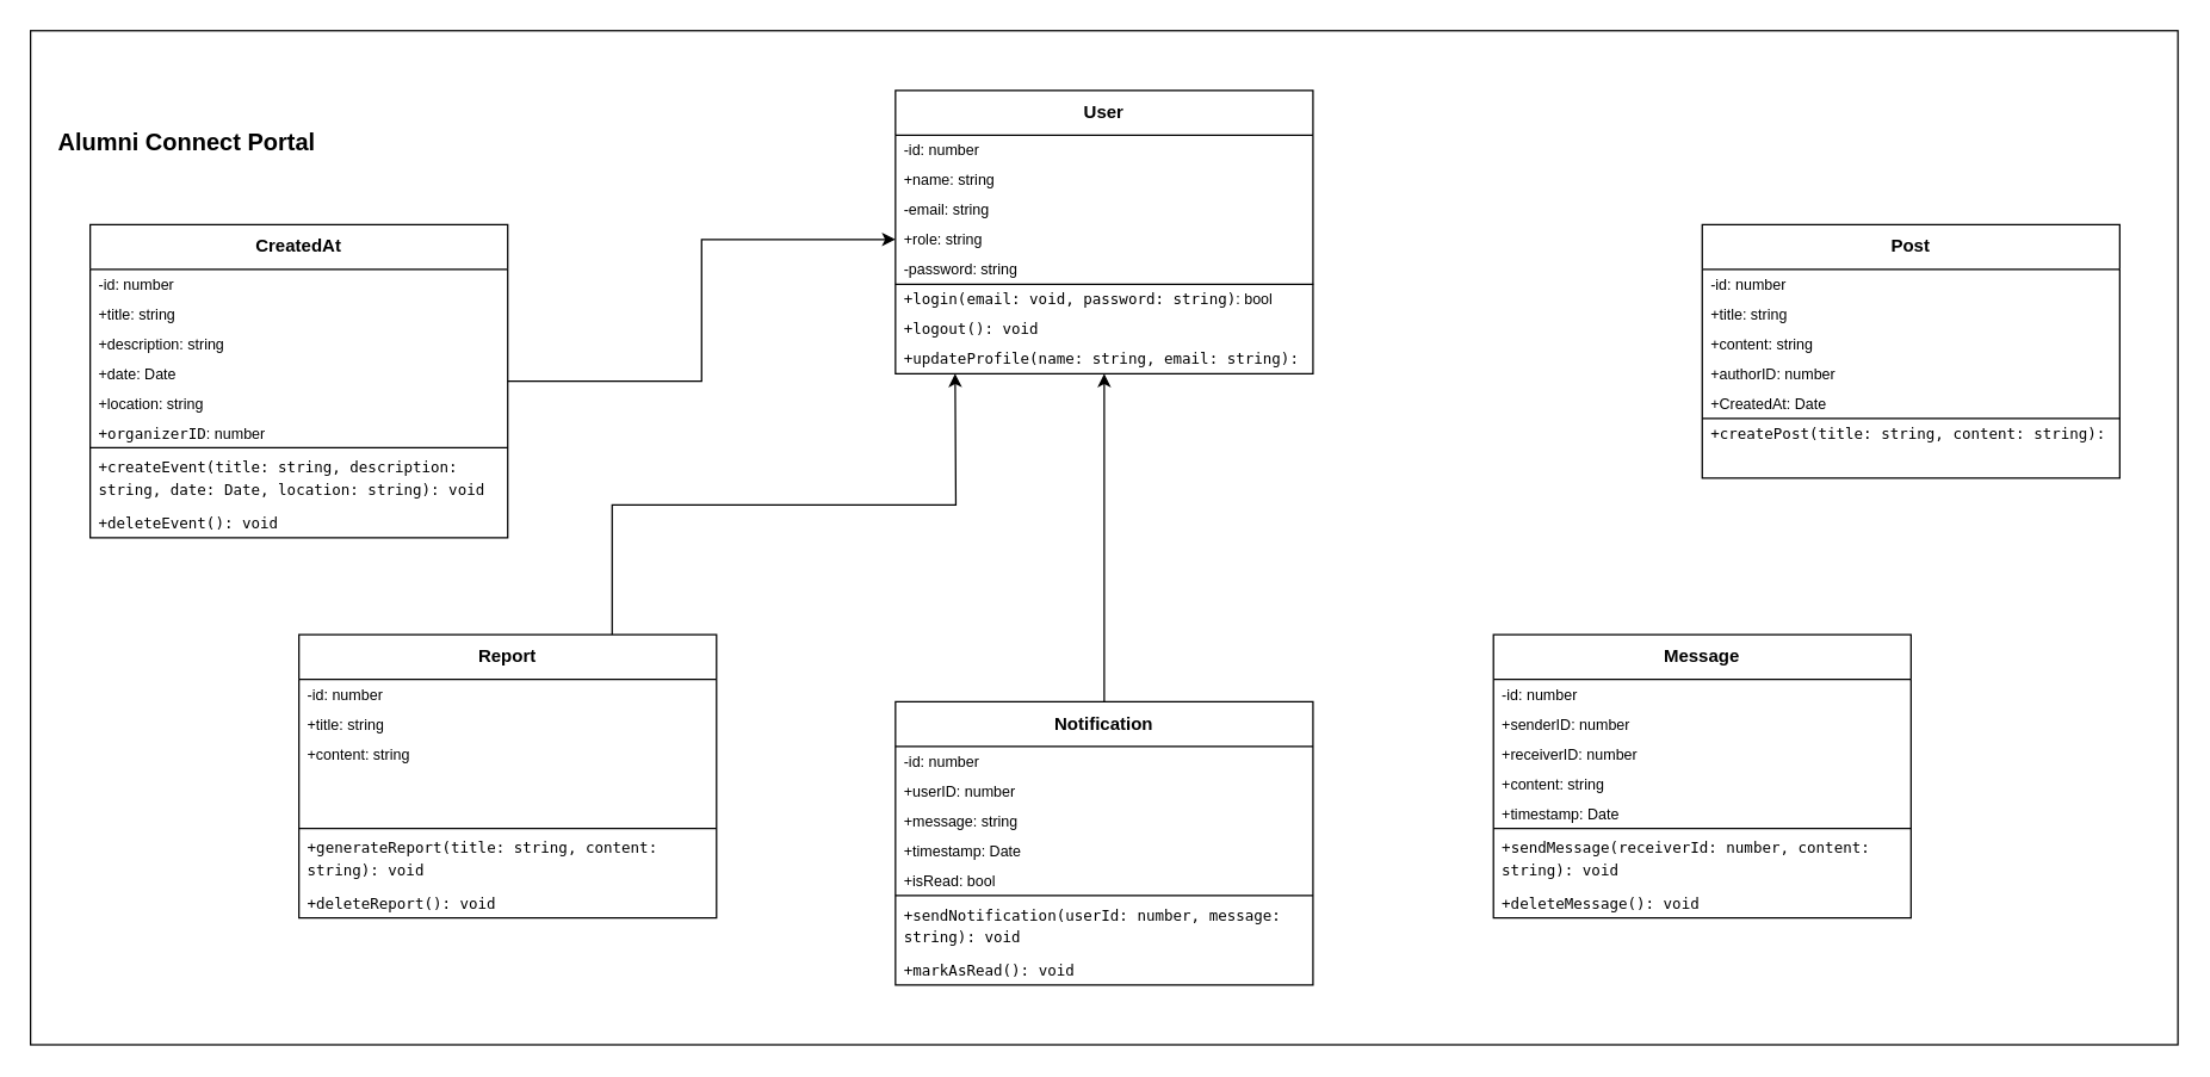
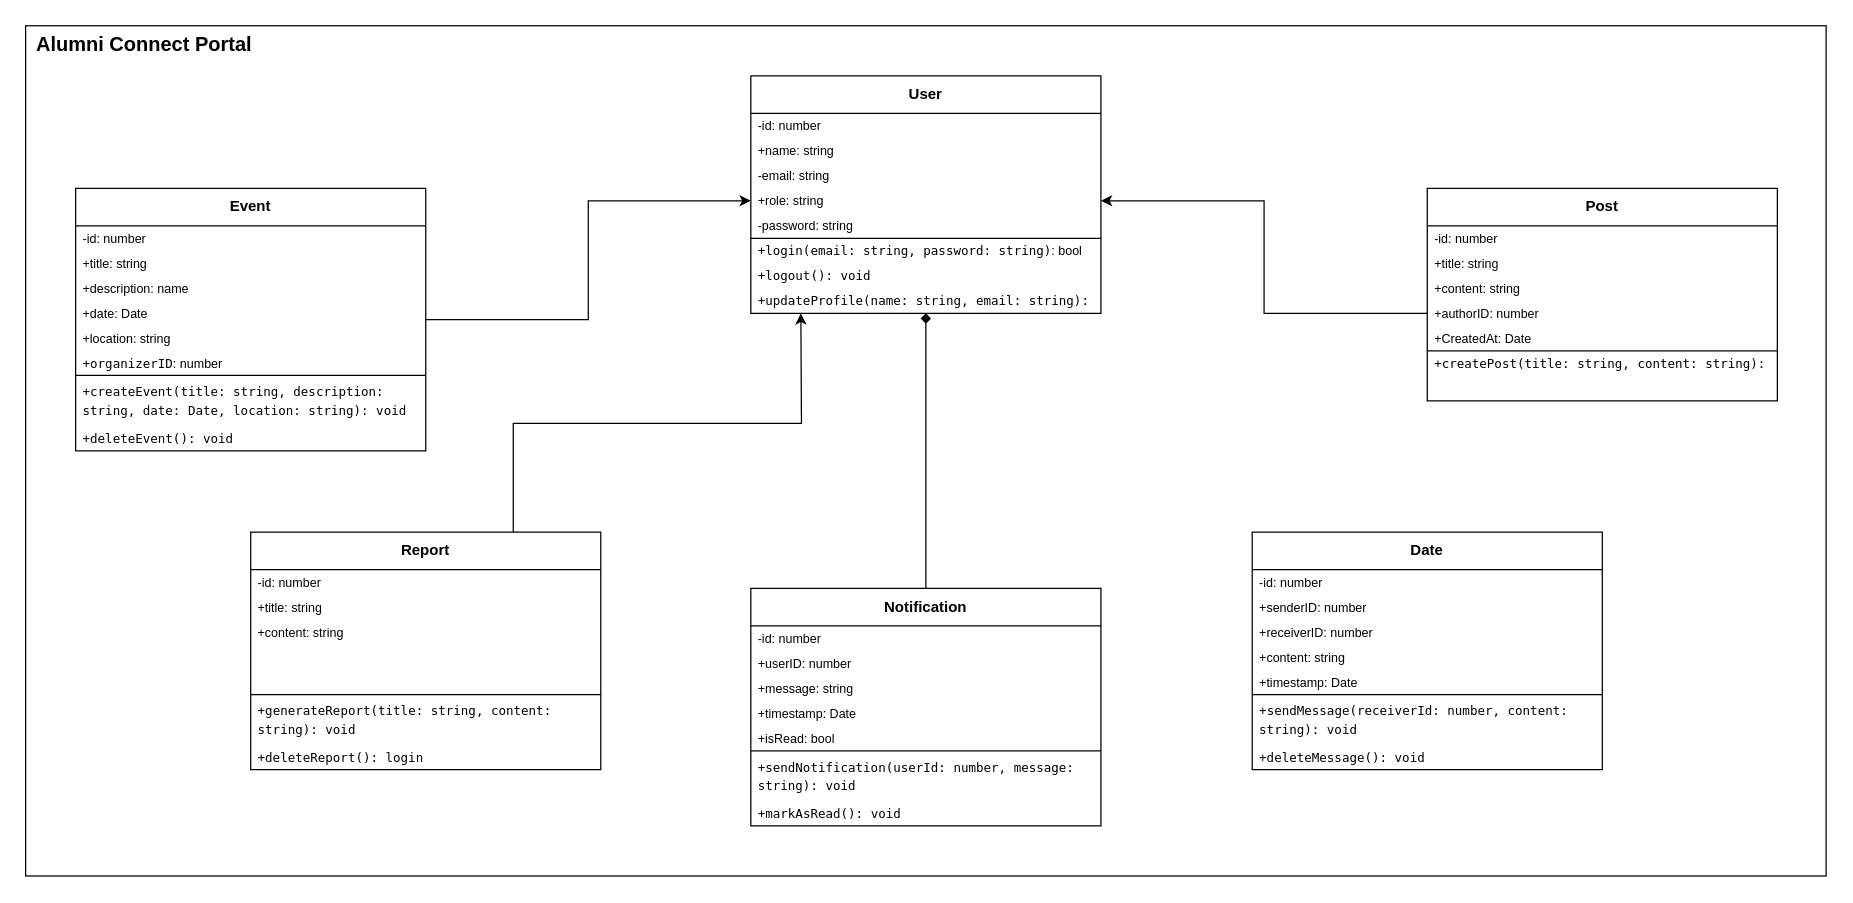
- <mxCell id="60" value="Alumni Connect Portal" style="text;html=1;align=center;verticalAlign=middle;whiteSpace=wrap;rounded=0;fontStyle=1;fontSize=16;labelBorderColor=none;textShadow=0;" vertex="1" parent="1"><mxGeometry x="30" y="80" width="190" height="30" as="geometry" /></mxCell>
+ <mxCell id="60" value="Alumni Connect Portal" style="text;html=1;align=center;verticalAlign=middle;whiteSpace=wrap;rounded=0;fontStyle=1;fontSize=16;labelBorderColor=none;textShadow=0;" vertex="1" parent="1"><mxGeometry x="20" y="20" width="190" height="30" as="geometry" /></mxCell>
- <mxCell id="22" value="CreatedAt" style="swimlane;whiteSpace=wrap;html=1;startSize=30;" parent="1" vertex="1"><mxGeometry x="60" y="150" width="280" height="210" as="geometry" /></mxCell>
+ <mxCell id="22" value="Event" style="swimlane;whiteSpace=wrap;html=1;startSize=30;" parent="1" vertex="1"><mxGeometry x="60" y="150" width="280" height="210" as="geometry" /></mxCell>
- <mxCell id="9" value="&lt;font style=&quot;font-size: 10px;&quot;&gt;&lt;code&gt;+login(email: void, password: string)&lt;/code&gt;: bool&lt;/font&gt;" style="text;strokeColor=none;fillColor=none;align=left;verticalAlign=middle;spacingLeft=4;spacingRight=4;overflow=hidden;points=[[0,0.5],[1,0.5]];portConstraint=eastwest;rotatable=0;whiteSpace=wrap;html=1;" parent="3" vertex="1"><mxGeometry y="130" width="280" height="20" as="geometry" /></mxCell>
+ <mxCell id="9" value="&lt;font style=&quot;font-size: 10px;&quot;&gt;&lt;code&gt;+login(email: string, password: string)&lt;/code&gt;: bool&lt;/font&gt;" style="text;strokeColor=none;fillColor=none;align=left;verticalAlign=middle;spacingLeft=4;spacingRight=4;overflow=hidden;points=[[0,0.5],[1,0.5]];portConstraint=eastwest;rotatable=0;whiteSpace=wrap;html=1;" parent="3" vertex="1"><mxGeometry y="130" width="280" height="20" as="geometry" /></mxCell>
+ <mxCell id="59" style="edgeStyle=orthogonalEdgeStyle;rounded=0;orthogonalLoop=1;jettySize=auto;html=1;exitX=0;exitY=0.5;exitDx=0;exitDy=0;entryX=1;entryY=0.5;entryDx=0;entryDy=0;" parent="1" source="17" target="7" edge="1"><mxGeometry relative="1" as="geometry" /></mxCell>
- <mxCell id="25" value="&lt;font style=&quot;font-size: 10px;&quot;&gt;+description: string&lt;/font&gt;" style="text;strokeColor=none;fillColor=none;align=left;verticalAlign=middle;spacingLeft=4;spacingRight=4;overflow=hidden;points=[[0,0.5],[1,0.5]];portConstraint=eastwest;rotatable=0;whiteSpace=wrap;html=1;" parent="22" vertex="1"><mxGeometry y="70" width="280" height="20" as="geometry" /></mxCell>
+ <mxCell id="25" value="&lt;font style=&quot;font-size: 10px;&quot;&gt;+description: name&lt;/font&gt;" style="text;strokeColor=none;fillColor=none;align=left;verticalAlign=middle;spacingLeft=4;spacingRight=4;overflow=hidden;points=[[0,0.5],[1,0.5]];portConstraint=eastwest;rotatable=0;whiteSpace=wrap;html=1;" parent="22" vertex="1"><mxGeometry y="70" width="280" height="20" as="geometry" /></mxCell>
- <mxCell id="41" style="edgeStyle=orthogonalEdgeStyle;rounded=0;orthogonalLoop=1;jettySize=auto;html=1;exitX=0.5;exitY=0;exitDx=0;exitDy=0;entryX=0.5;entryY=1;entryDx=0;entryDy=0;entryPerimeter=0;" parent="1" source="42" target="11" edge="1"><mxGeometry relative="1" as="geometry"><mxPoint x="739.692" y="260" as="targetPoint" /></mxGeometry></mxCell>
+ <mxCell id="41" style="edgeStyle=orthogonalEdgeStyle;rounded=0;orthogonalLoop=1;jettySize=auto;html=1;exitX=0.5;exitY=0;exitDx=0;exitDy=0;entryX=0.5;entryY=1;entryDx=0;entryDy=0;entryPerimeter=0;endArrow=diamond;" parent="1" source="42" target="11" edge="1"><mxGeometry relative="1" as="geometry"><mxPoint x="739.692" y="260" as="targetPoint" /></mxGeometry></mxCell>
- <mxCell id="32" value="Message" style="swimlane;whiteSpace=wrap;html=1;startSize=30;" parent="1" vertex="1"><mxGeometry x="1001" y="425" width="280" height="190" as="geometry" /></mxCell>
+ <mxCell id="32" value="Date" style="swimlane;whiteSpace=wrap;html=1;startSize=30;" parent="1" vertex="1"><mxGeometry x="1001" y="425" width="280" height="190" as="geometry" /></mxCell>
- <mxCell id="57" value="&lt;font style=&quot;font-size: 10px;&quot;&gt;&lt;code&gt;+deleteReport(): void&lt;/code&gt;&lt;/font&gt;" style="text;strokeColor=none;fillColor=none;align=left;verticalAlign=middle;spacingLeft=4;spacingRight=4;overflow=hidden;points=[[0,0.5],[1,0.5]];portConstraint=eastwest;rotatable=0;whiteSpace=wrap;html=1;" parent="52" vertex="1"><mxGeometry y="170" width="280" height="20" as="geometry" /></mxCell>
+ <mxCell id="57" value="&lt;font style=&quot;font-size: 10px;&quot;&gt;&lt;code&gt;+deleteReport(): login&lt;/code&gt;&lt;/font&gt;" style="text;strokeColor=none;fillColor=none;align=left;verticalAlign=middle;spacingLeft=4;spacingRight=4;overflow=hidden;points=[[0,0.5],[1,0.5]];portConstraint=eastwest;rotatable=0;whiteSpace=wrap;html=1;" parent="52" vertex="1"><mxGeometry y="170" width="280" height="20" as="geometry" /></mxCell>
